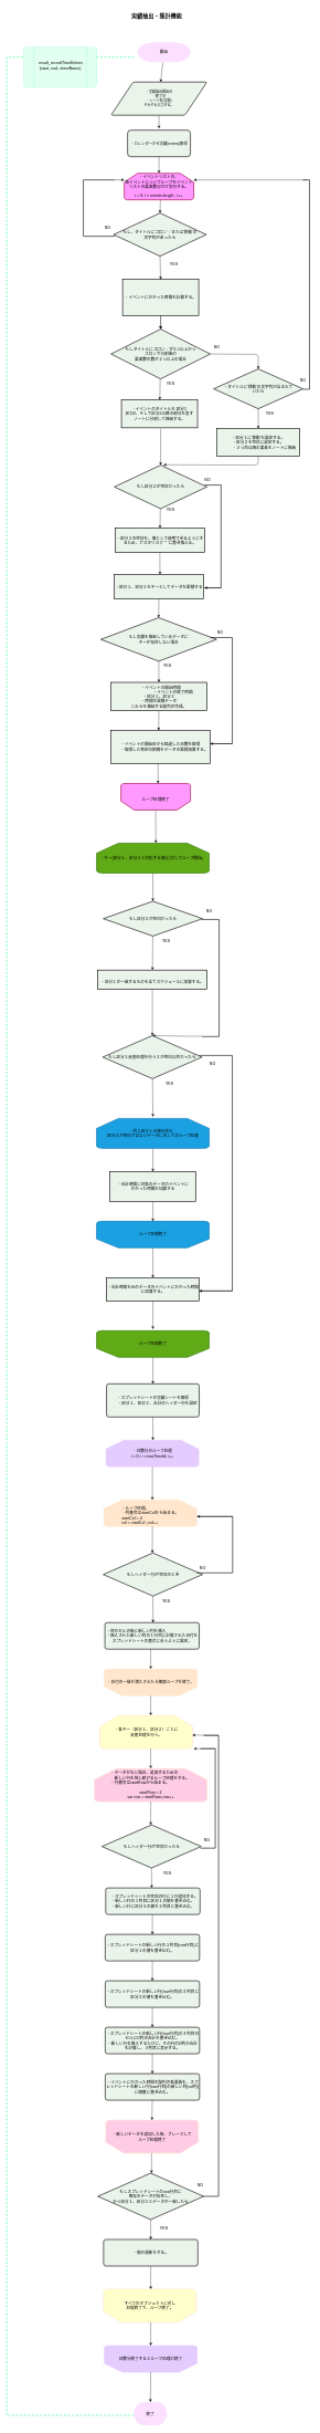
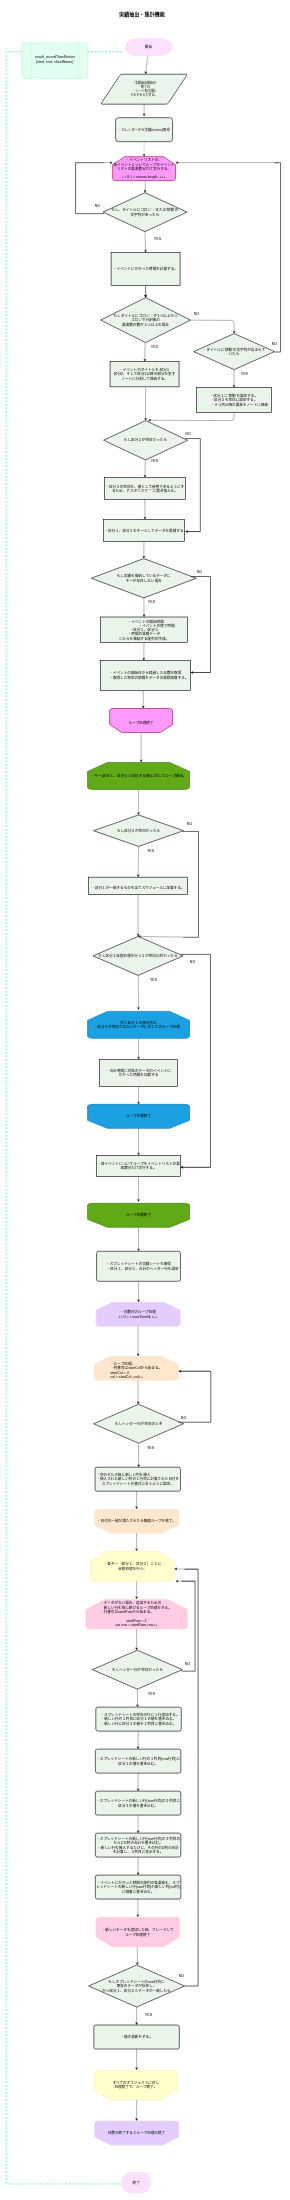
- <mxCell id="8" value="" style="edgeStyle=none;html=1;strokeColor=#000000;fontSize=12;fontColor=#000000;entryX=0.5;entryY=0;entryDx=0;entryDy=0;entryPerimeter=0;" edge="1" parent="1" source="9" target="11"><mxGeometry relative="1" as="geometry"><mxPoint x="480" y="580" as="targetPoint" /></mxGeometry></mxCell>
+ <mxCell id="8" value="" style="edgeStyle=none;html=1;strokeColor=#000000;fontSize=12;fontColor=#000000;entryX=0.5;entryY=0;entryDx=0;entryDy=0;entryPerimeter=0;dashed=1;" edge="1" parent="1" source="9" target="11"><mxGeometry relative="1" as="geometry"><mxPoint x="480" y="580" as="targetPoint" /></mxGeometry></mxCell>
- <mxCell id="61" value="・合計時間を元のデータのイベントにかかった時間に加算する。" style="whiteSpace=wrap;html=1;fillColor=#EBF4EB;strokeColor=#000000;fontColor=#000000;strokeWidth=2;labelBackgroundColor=none;" vertex="1" parent="1"><mxGeometry x="321.5" y="3850" width="280" height="70" as="geometry" /></mxCell>
+ <mxCell id="61" value="・各イベントについてループをイベントリストの要素数分だけ実行する。" style="whiteSpace=wrap;html=1;fillColor=#EBF4EB;strokeColor=#000000;fontColor=#000000;strokeWidth=2;labelBackgroundColor=none;" vertex="1" parent="1"><mxGeometry x="321.5" y="3850" width="280" height="70" as="geometry" /></mxCell>
- <mxCell id="118" value="" style="edgeStyle=none;orthogonalLoop=1;jettySize=auto;html=1;strokeColor=#000000;fontSize=12;fontColor=#000000;exitX=0.5;exitY=0;exitDx=0;exitDy=0;exitPerimeter=0;entryX=0.5;entryY=0;entryDx=0;entryDy=0;entryPerimeter=0;" edge="1" parent="1" source="117" target="5"><mxGeometry width="80" relative="1" as="geometry"><mxPoint x="465" y="7010" as="sourcePoint" /><mxPoint x="465" y="7080" as="targetPoint" /><Array as="points" /></mxGeometry></mxCell>
